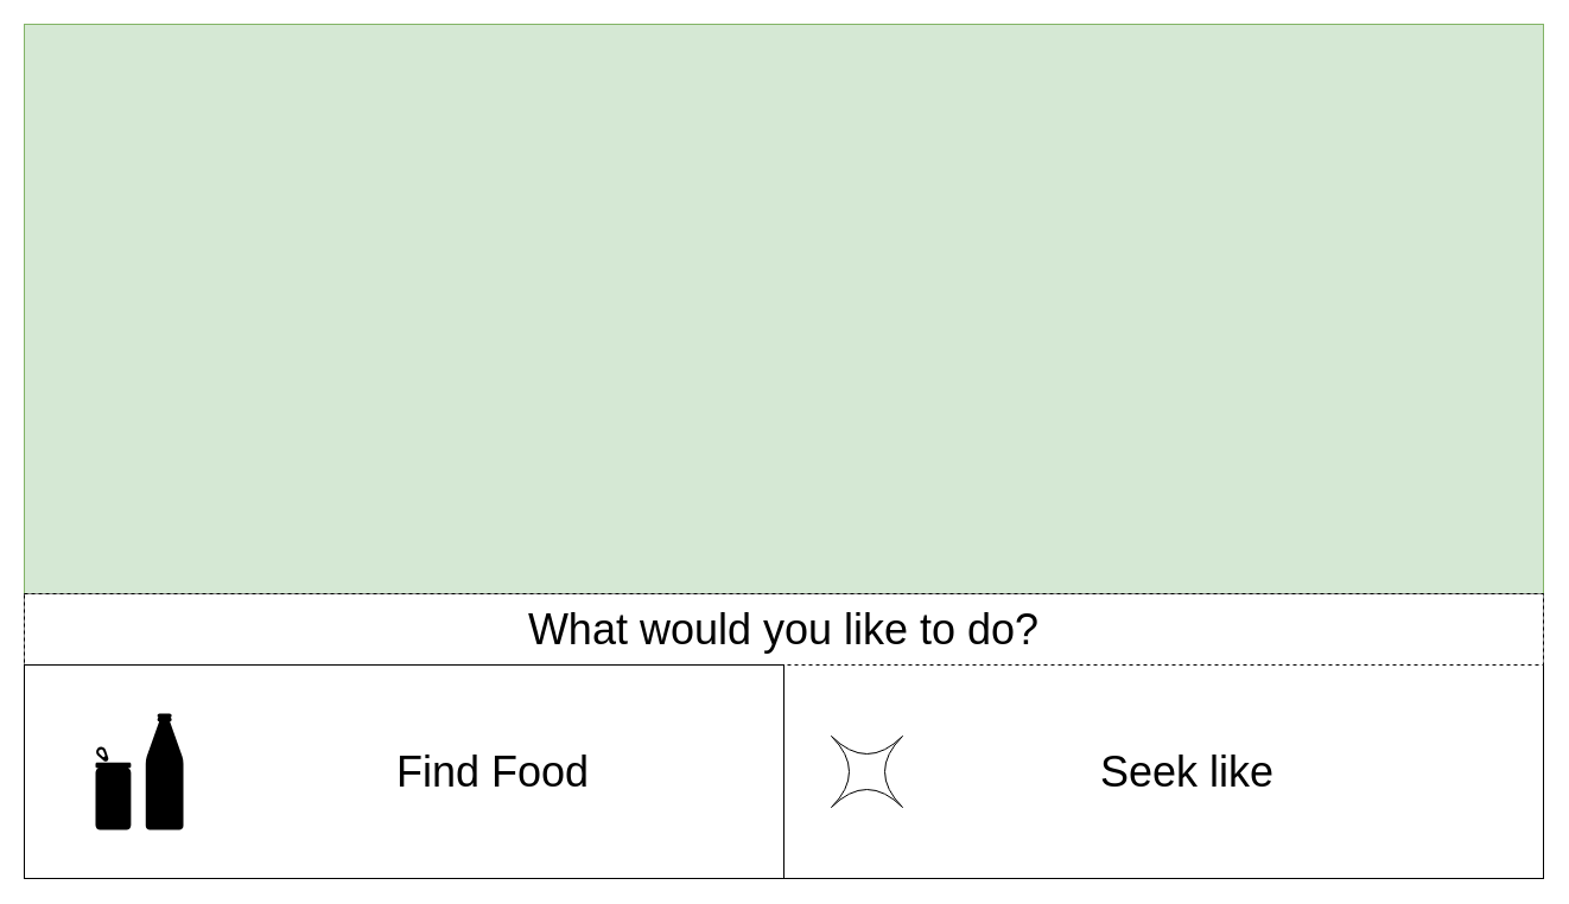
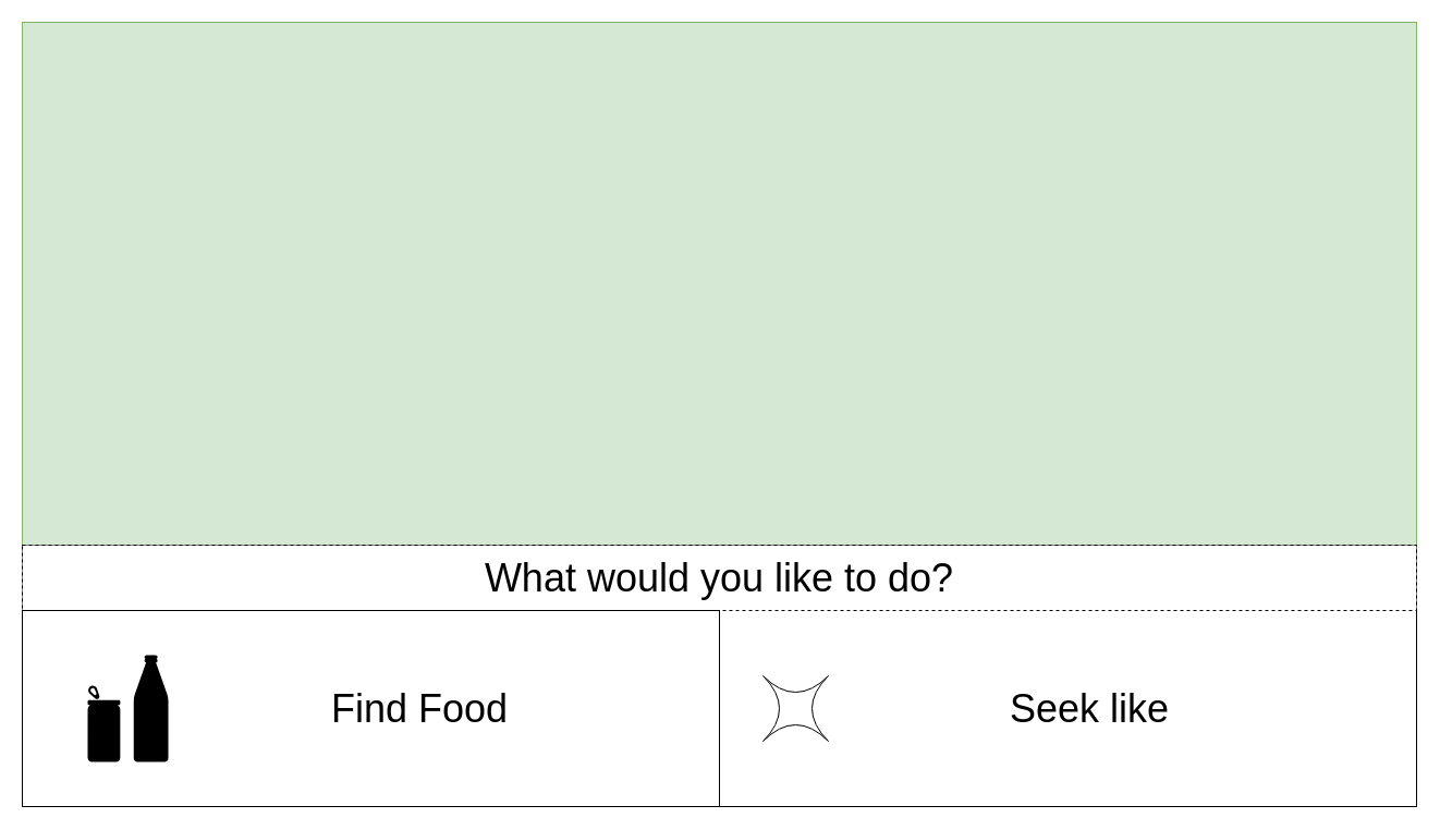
- <mxCell id="7" value="&lt;font style=&quot;font-size: 36px;&quot;&gt;Find Food&lt;/font&gt;" style="text;html=1;align=center;verticalAlign=middle;whiteSpace=wrap;rounded=0;" vertex="1" parent="1"><mxGeometry x="270" y="600" width="290" height="100" as="geometry" /></mxCell>
+ <mxCell id="7" value="&lt;font style=&quot;font-size: 36px;&quot;&gt;Find Food&lt;/font&gt;" style="text;html=1;align=center;verticalAlign=middle;whiteSpace=wrap;rounded=0;" vertex="1" parent="1"><mxGeometry x="240" y="600" width="290" height="100" as="geometry" /></mxCell>
